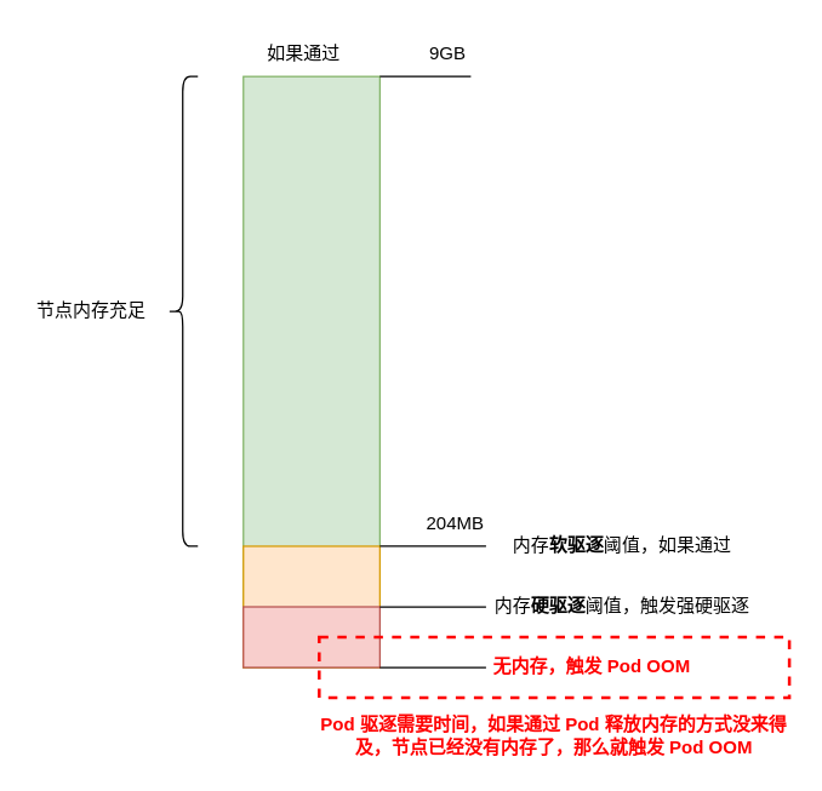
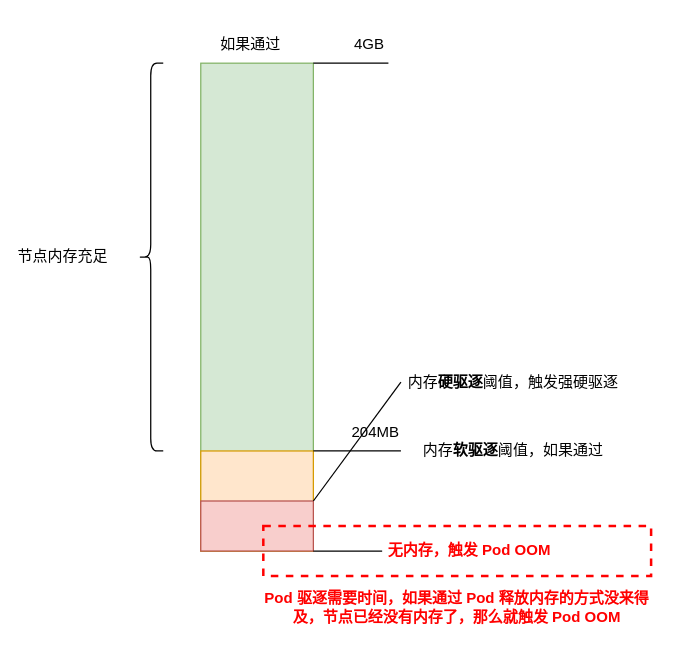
- <mxCell id="13" value="9GB" style="text;html=1;strokeColor=none;fillColor=none;align=center;verticalAlign=middle;whiteSpace=wrap;rounded=0;" vertex="1" parent="1"><mxGeometry x="280" y="20" width="30" height="30" as="geometry" /></mxCell>
+ <mxCell id="13" value="4GB" style="text;html=1;strokeColor=none;fillColor=none;align=center;verticalAlign=middle;whiteSpace=wrap;rounded=0;" vertex="1" parent="1"><mxGeometry x="280" y="20" width="30" height="30" as="geometry" /></mxCell>
- <mxCell id="16" value="节点内存充足" style="text;html=1;strokeColor=none;fillColor=none;align=center;verticalAlign=middle;whiteSpace=wrap;rounded=0;" vertex="1" parent="1"><mxGeometry x="20" y="190" width="80" height="30" as="geometry" /></mxCell>
+ <mxCell id="16" value="节点内存充足" style="text;html=1;strokeColor=none;fillColor=none;align=center;verticalAlign=middle;whiteSpace=wrap;rounded=0;" vertex="1" parent="1"><mxGeometry x="10" y="190" width="80" height="30" as="geometry" /></mxCell>
- <mxCell id="11" value="内存&lt;b&gt;硬驱逐&lt;/b&gt;阈值，触发强硬驱逐" style="text;html=1;strokeColor=none;fillColor=none;align=center;verticalAlign=middle;whiteSpace=wrap;rounded=0;" vertex="1" parent="1"><mxGeometry x="320" y="385" width="180" height="30" as="geometry" /></mxCell>
+ <mxCell id="11" value="内存&lt;b&gt;硬驱逐&lt;/b&gt;阈值，触发强硬驱逐" style="text;html=1;strokeColor=none;fillColor=none;align=center;verticalAlign=middle;whiteSpace=wrap;rounded=0;" vertex="1" parent="1"><mxGeometry x="320" y="290" width="180" height="30" as="geometry" /></mxCell>
- <mxCell id="12" value="无内存，触发 Pod OOM" style="text;html=1;strokeColor=none;fillColor=none;align=center;verticalAlign=middle;whiteSpace=wrap;rounded=0;fontStyle=1;fontColor=#FF0000;" vertex="1" parent="1"><mxGeometry x="320" y="425" width="140" height="30" as="geometry" /></mxCell>
+ <mxCell id="12" value="无内存，触发 Pod OOM" style="text;html=1;strokeColor=none;fillColor=none;align=center;verticalAlign=middle;whiteSpace=wrap;rounded=0;fontStyle=1;fontColor=#FF0000;" vertex="1" parent="1"><mxGeometry x="305" y="425" width="140" height="30" as="geometry" /></mxCell>
